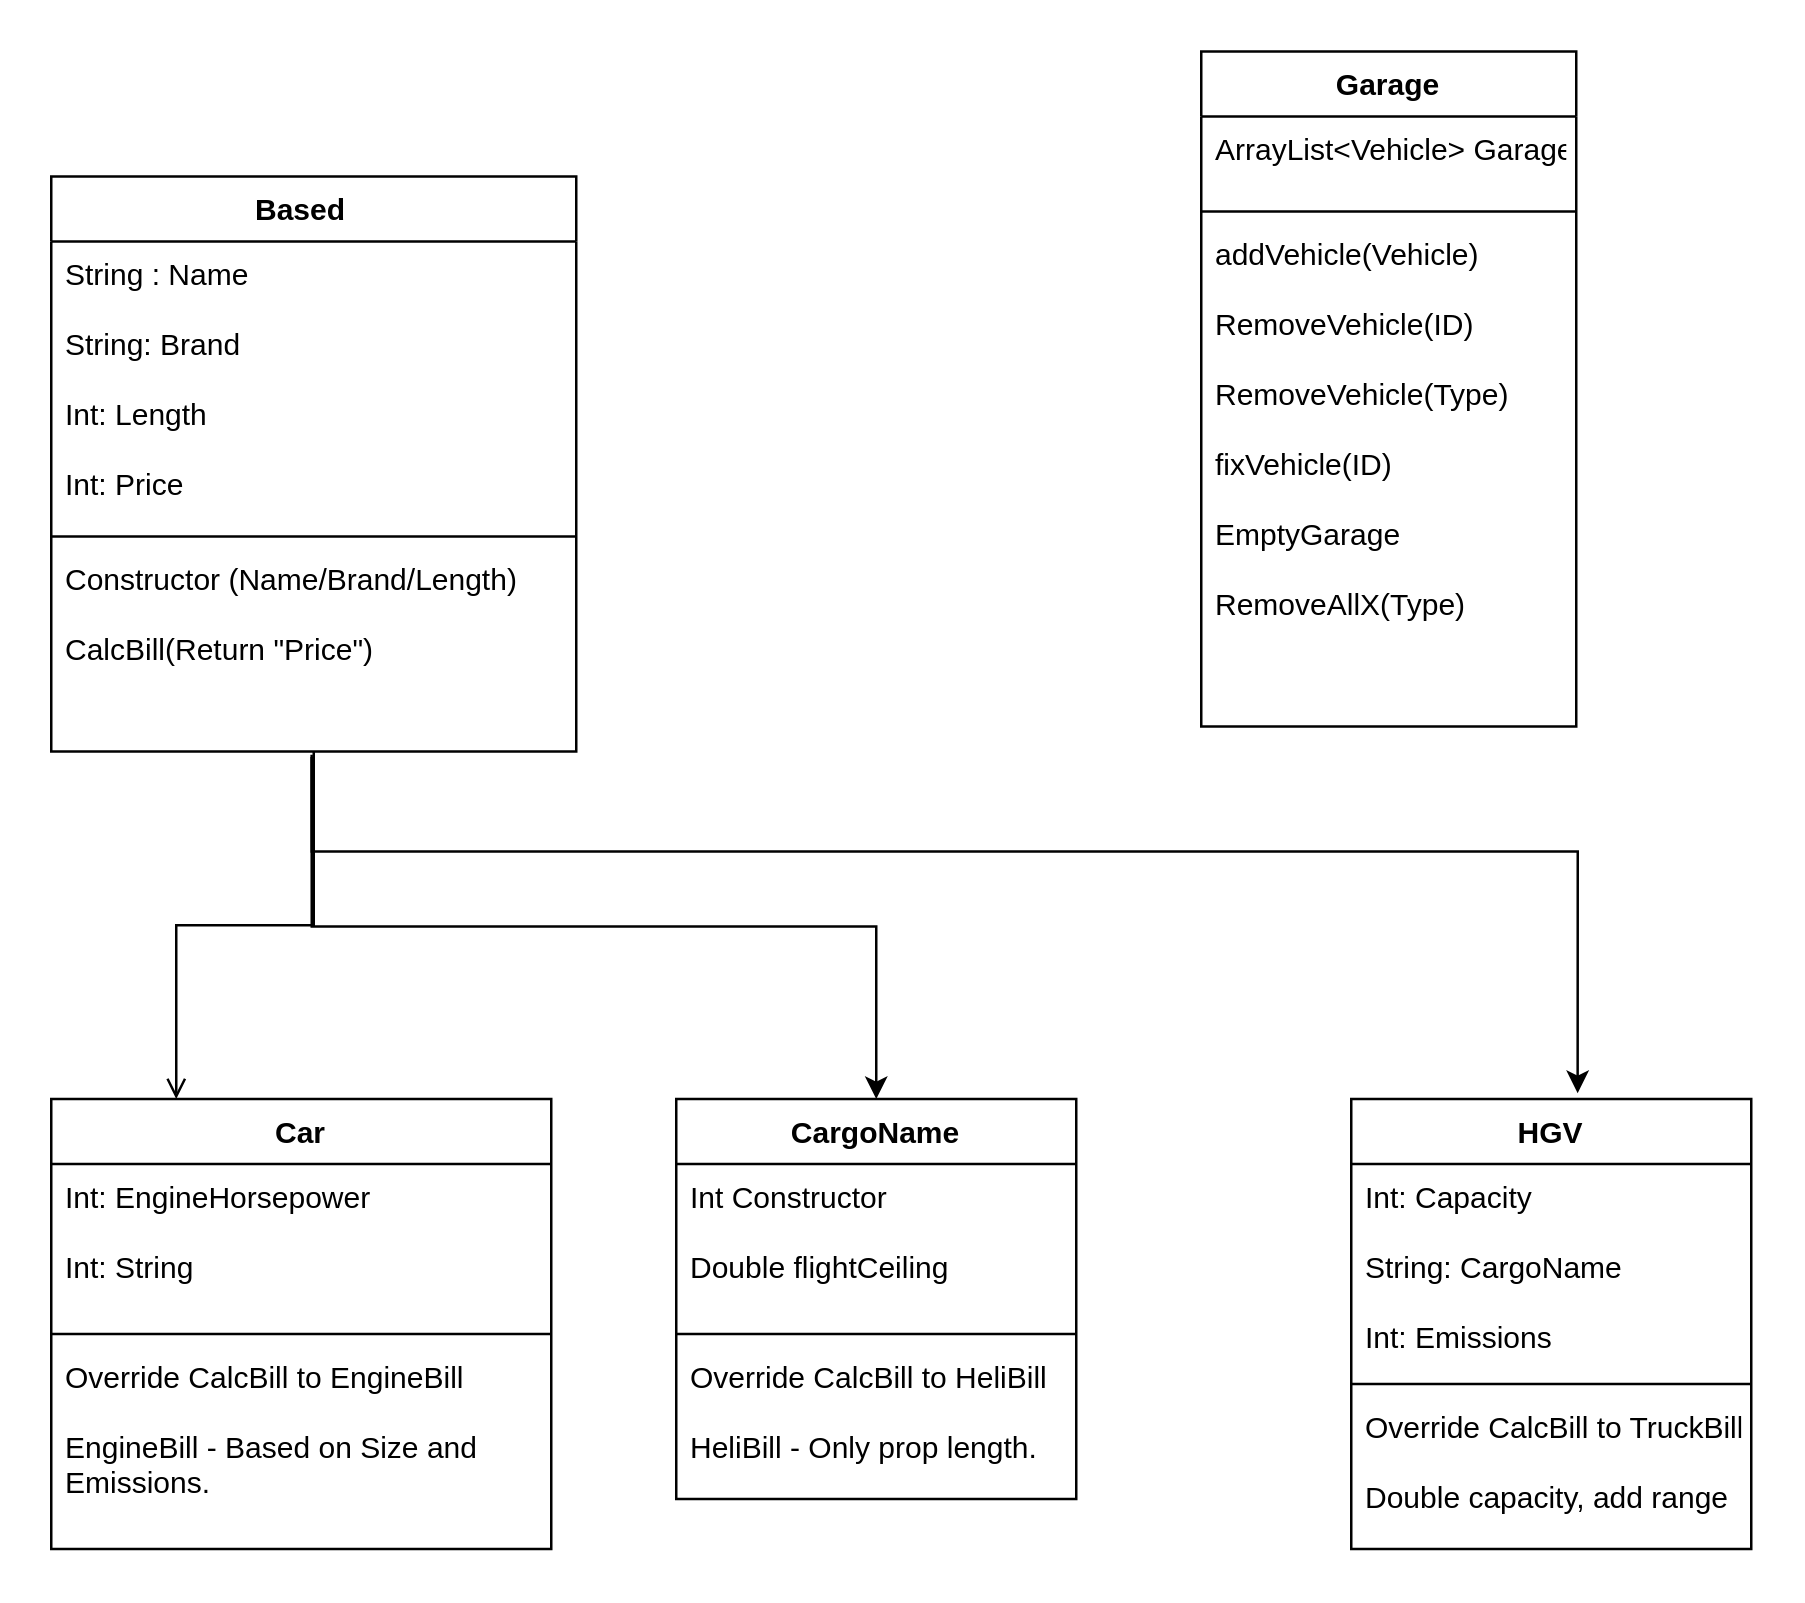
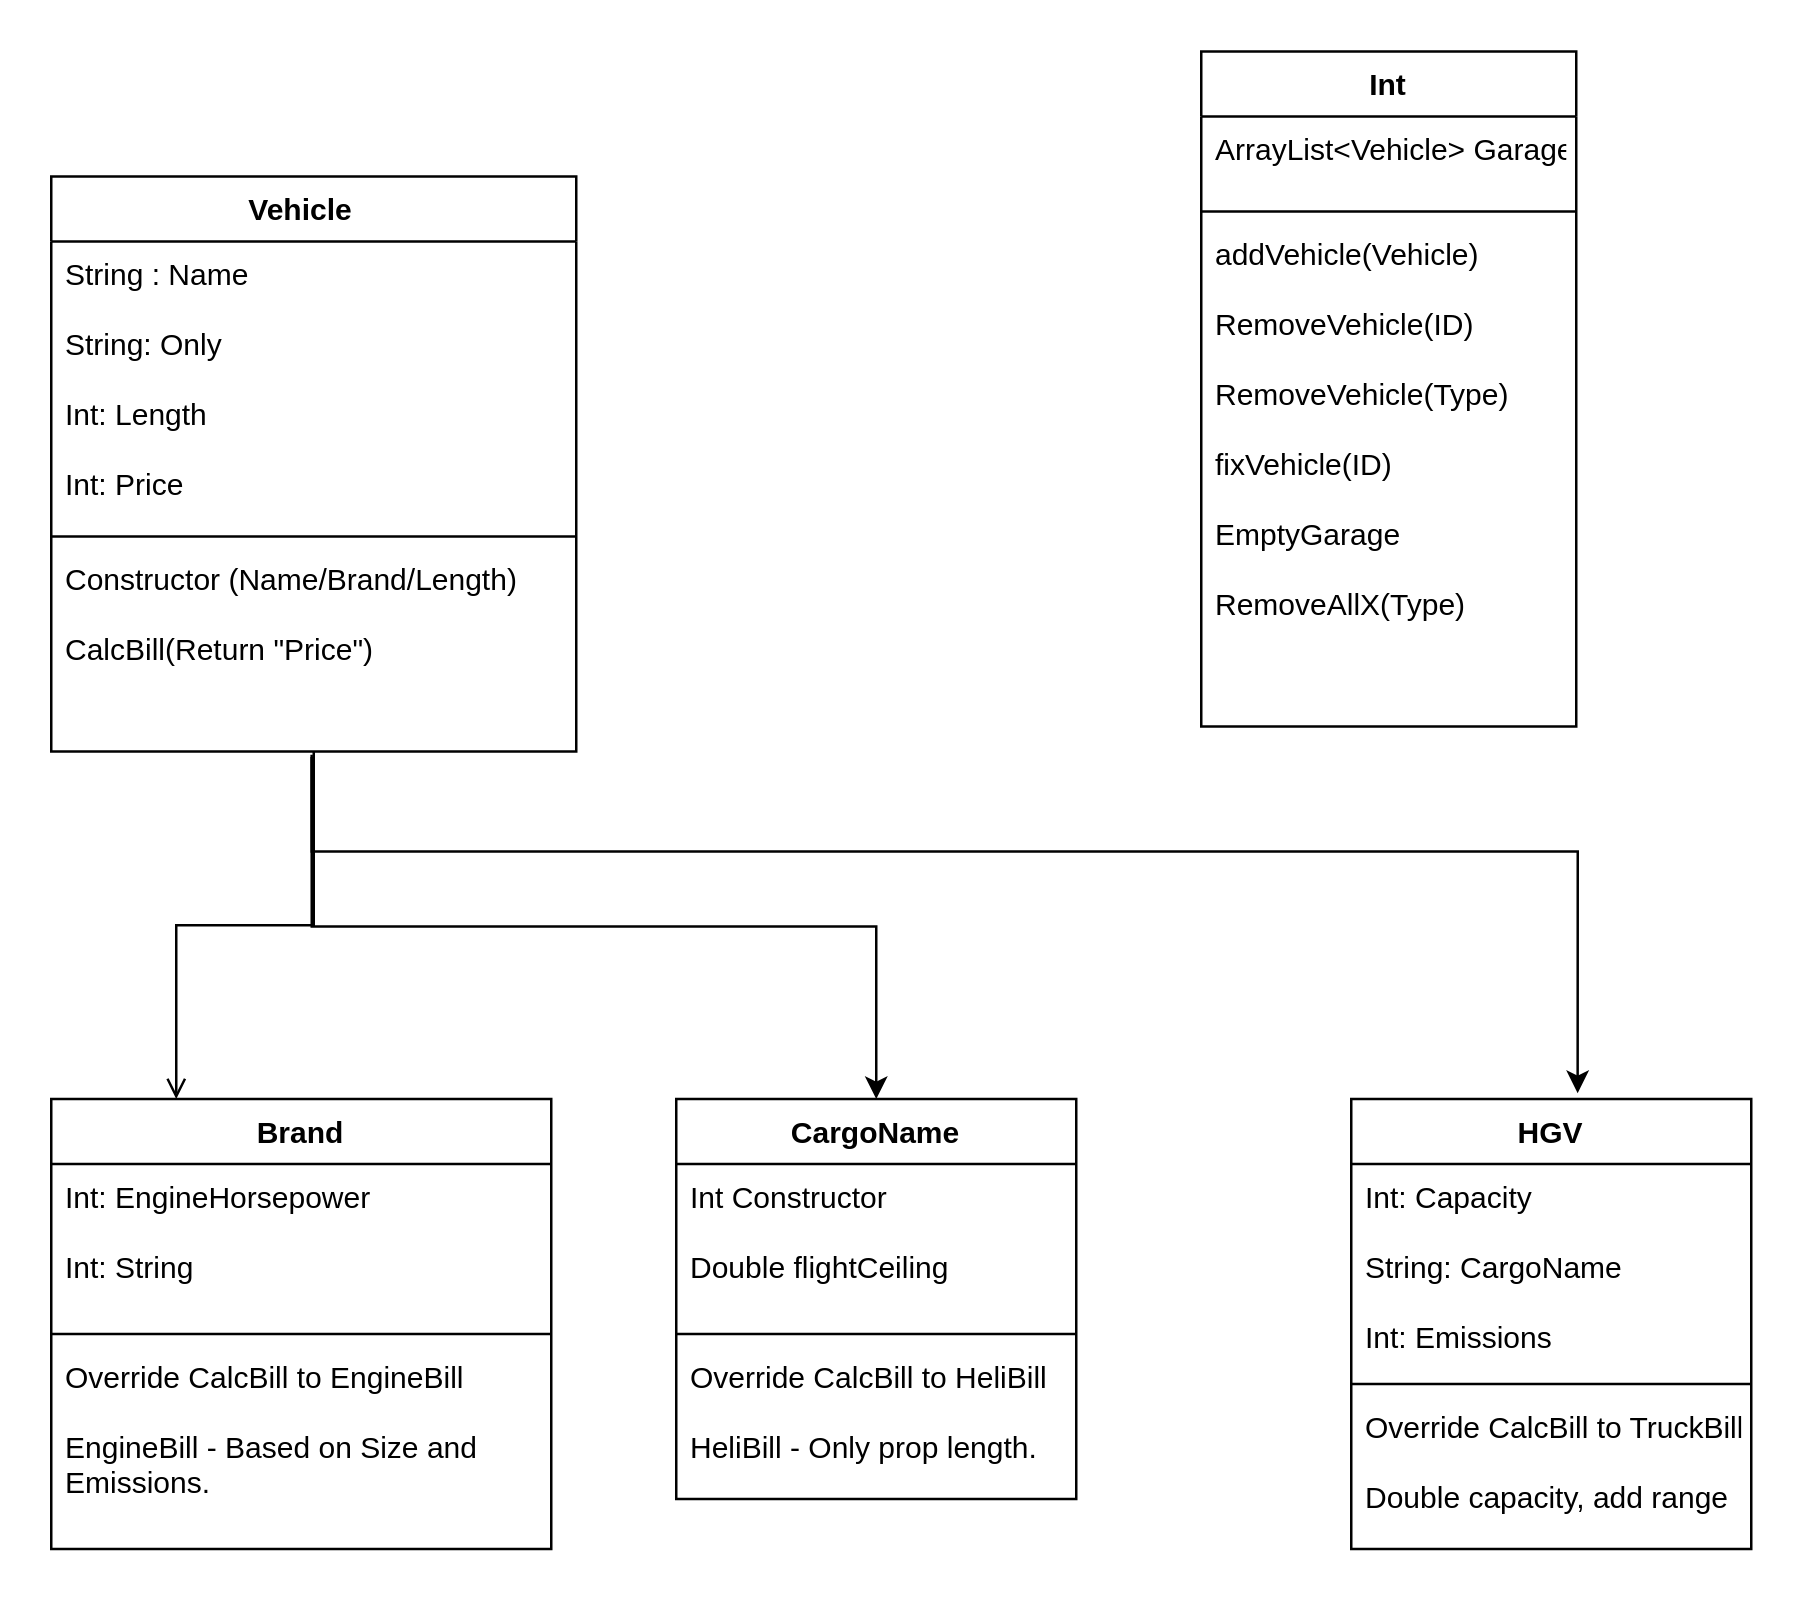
- <mxCell id="19" value="Garage" style="swimlane;fontStyle=1;align=center;verticalAlign=top;childLayout=stackLayout;horizontal=1;startSize=26;horizontalStack=0;resizeParent=1;resizeParentMax=0;resizeLast=0;collapsible=1;marginBottom=0;" vertex="1" parent="1"><mxGeometry x="480" y="20" width="150" height="270" as="geometry" /></mxCell>
+ <mxCell id="19" value="Int" style="swimlane;fontStyle=1;align=center;verticalAlign=top;childLayout=stackLayout;horizontal=1;startSize=26;horizontalStack=0;resizeParent=1;resizeParentMax=0;resizeLast=0;collapsible=1;marginBottom=0;" vertex="1" parent="1"><mxGeometry x="480" y="20" width="150" height="270" as="geometry" /></mxCell>
- <mxCell id="3" value="Based   " style="swimlane;fontStyle=1;align=center;verticalAlign=top;childLayout=stackLayout;horizontal=1;startSize=26;horizontalStack=0;resizeParent=1;resizeParentMax=0;resizeLast=0;collapsible=1;marginBottom=0;" vertex="1" parent="1"><mxGeometry x="20" y="70" width="210" height="230" as="geometry" /></mxCell>
+ <mxCell id="3" value="Vehicle   " style="swimlane;fontStyle=1;align=center;verticalAlign=top;childLayout=stackLayout;horizontal=1;startSize=26;horizontalStack=0;resizeParent=1;resizeParentMax=0;resizeLast=0;collapsible=1;marginBottom=0;" vertex="1" parent="1"><mxGeometry x="20" y="70" width="210" height="230" as="geometry" /></mxCell>
- <mxCell id="4" value="String : Name&#10;&#10;String: Brand&#10;&#10;Int: Length&#10;&#10;Int: Price" style="text;strokeColor=none;fillColor=none;align=left;verticalAlign=top;spacingLeft=4;spacingRight=4;overflow=hidden;rotatable=0;points=[[0,0.5],[1,0.5]];portConstraint=eastwest;" vertex="1" parent="3"><mxGeometry y="26" width="210" height="114" as="geometry" /></mxCell>
+ <mxCell id="4" value="String : Name&#10;&#10;String: Only&#10;&#10;Int: Length&#10;&#10;Int: Price" style="text;strokeColor=none;fillColor=none;align=left;verticalAlign=top;spacingLeft=4;spacingRight=4;overflow=hidden;rotatable=0;points=[[0,0.5],[1,0.5]];portConstraint=eastwest;" vertex="1" parent="3"><mxGeometry y="26" width="210" height="114" as="geometry" /></mxCell>
- <mxCell id="7" value="Car" style="swimlane;fontStyle=1;align=center;verticalAlign=top;childLayout=stackLayout;horizontal=1;startSize=26;horizontalStack=0;resizeParent=1;resizeParentMax=0;resizeLast=0;collapsible=1;marginBottom=0;" vertex="1" parent="1"><mxGeometry x="20" y="439" width="200" height="180" as="geometry" /></mxCell>
+ <mxCell id="7" value="Brand" style="swimlane;fontStyle=1;align=center;verticalAlign=top;childLayout=stackLayout;horizontal=1;startSize=26;horizontalStack=0;resizeParent=1;resizeParentMax=0;resizeLast=0;collapsible=1;marginBottom=0;" vertex="1" parent="1"><mxGeometry x="20" y="439" width="200" height="180" as="geometry" /></mxCell>
